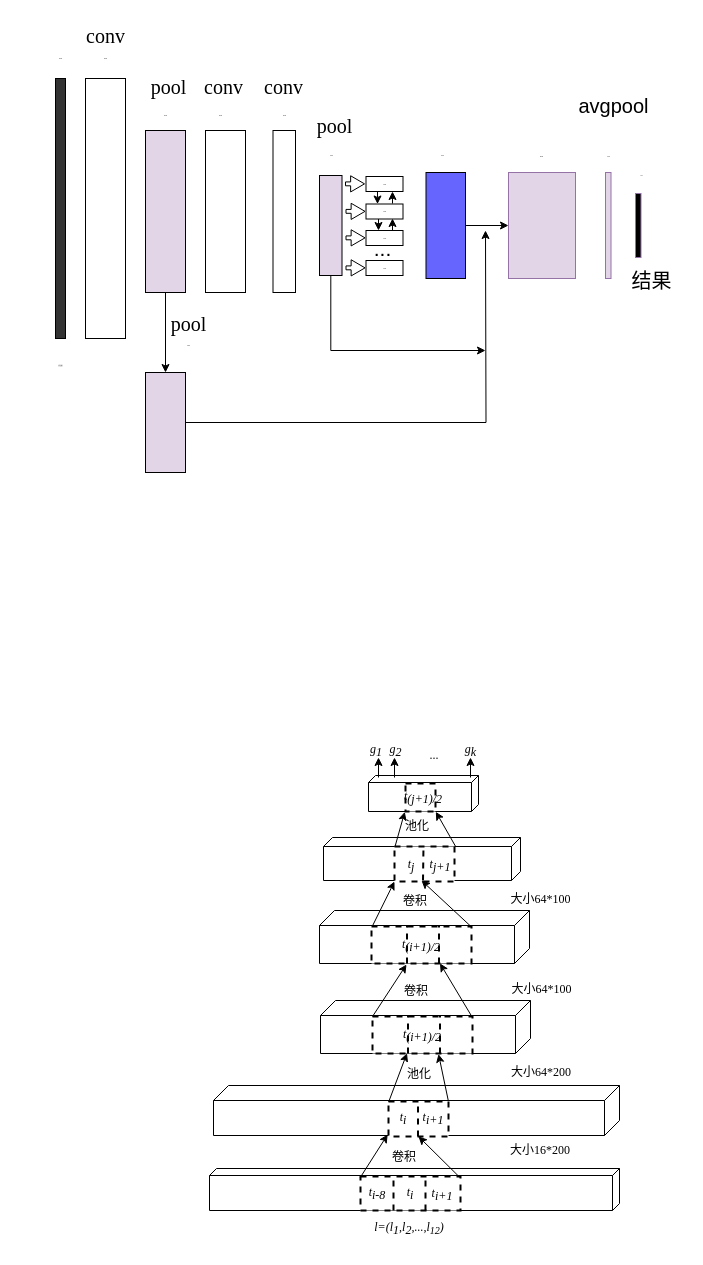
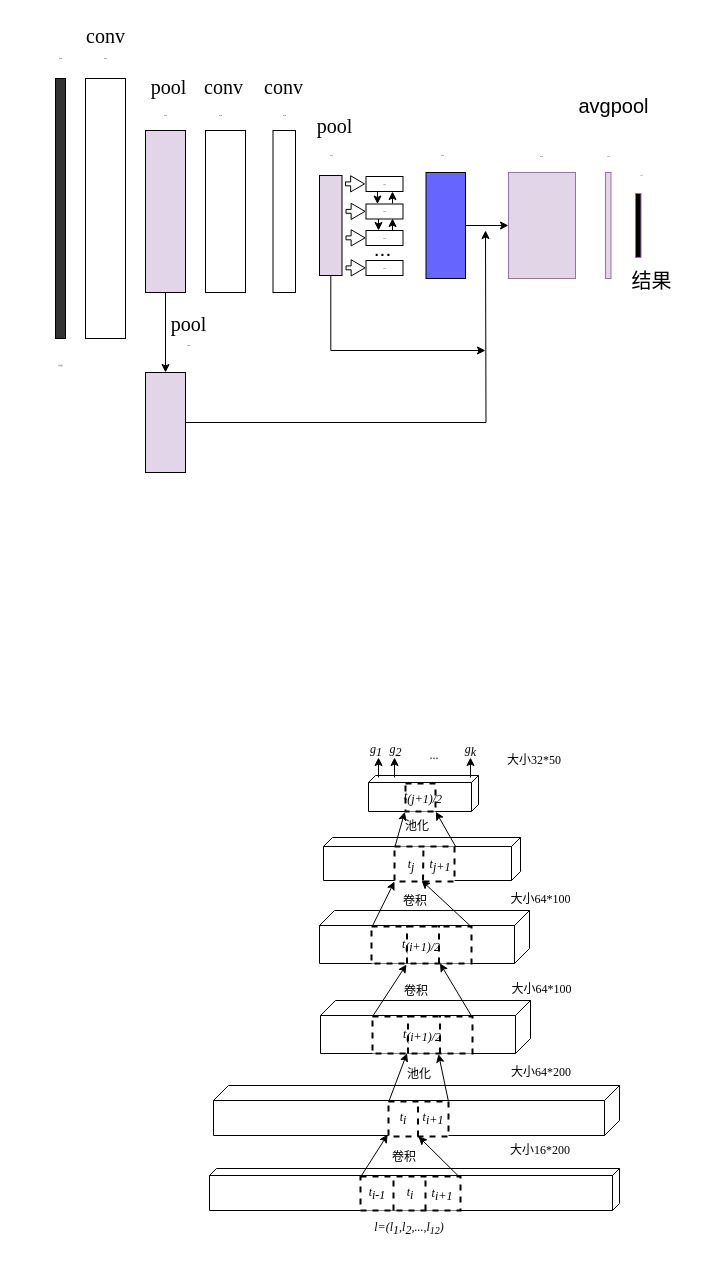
+ <mxCell id="48" value="&lt;font style=&quot;font-size: 12px;&quot;&gt;大小32*50&lt;/font&gt;" style="text;html=1;strokeColor=none;fillColor=none;align=center;verticalAlign=middle;whiteSpace=wrap;rounded=0;shadow=0;glass=0;comic=0;labelBackgroundColor=none;fontFamily=Times New Roman;fontSize=12;" vertex="1" parent="1"><mxGeometry x="502.5" y="742.5" width="62" height="35" as="geometry" /></mxCell>
- <mxCell id="11" value="&lt;i style=&quot;font-size: 12px;&quot;&gt;t&lt;sub style=&quot;font-size: 12px;&quot;&gt;i-8&lt;/sub&gt;&lt;/i&gt;" style="text;html=1;strokeColor=none;fillColor=none;align=center;verticalAlign=middle;whiteSpace=wrap;rounded=0;dashed=1;fontFamily=Times New Roman;fontSize=12;" vertex="1" parent="1"><mxGeometry x="356.5" y="1183" width="40" height="20" as="geometry" /></mxCell>
+ <mxCell id="11" value="&lt;i style=&quot;font-size: 12px;&quot;&gt;t&lt;sub style=&quot;font-size: 12px;&quot;&gt;i-1&lt;/sub&gt;&lt;/i&gt;" style="text;html=1;strokeColor=none;fillColor=none;align=center;verticalAlign=middle;whiteSpace=wrap;rounded=0;dashed=1;fontFamily=Times New Roman;fontSize=12;" vertex="1" parent="1"><mxGeometry x="356.5" y="1183" width="40" height="20" as="geometry" /></mxCell>
